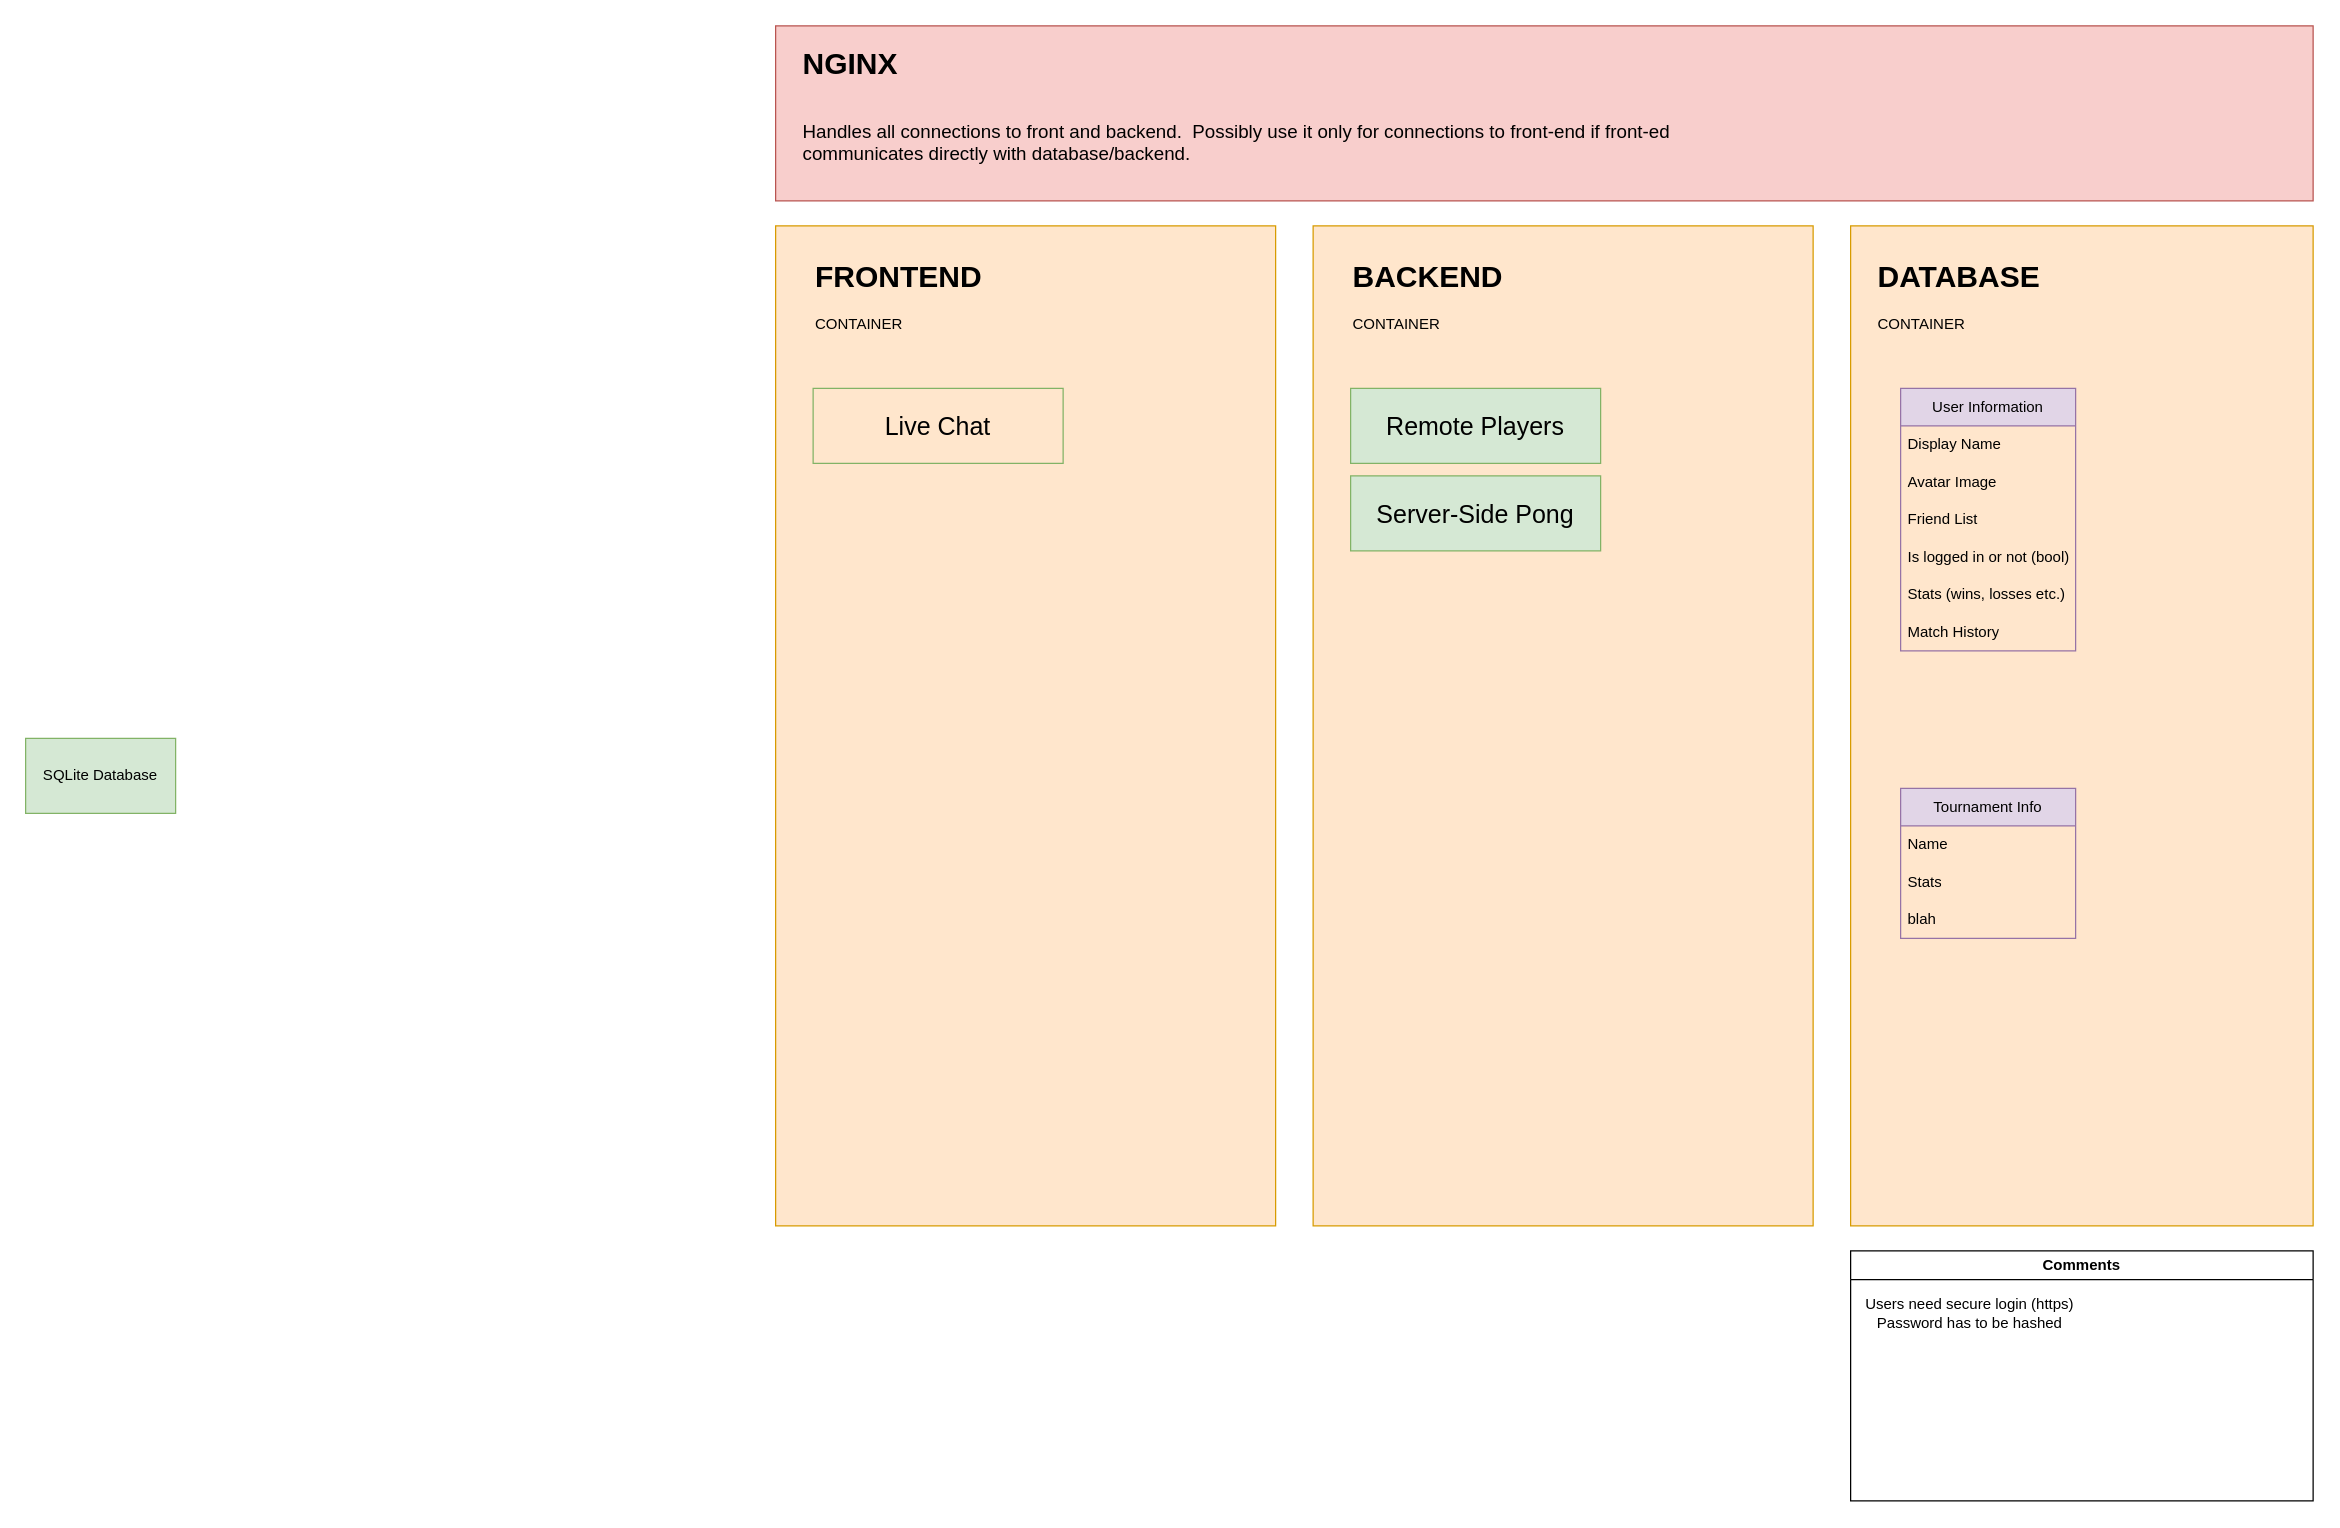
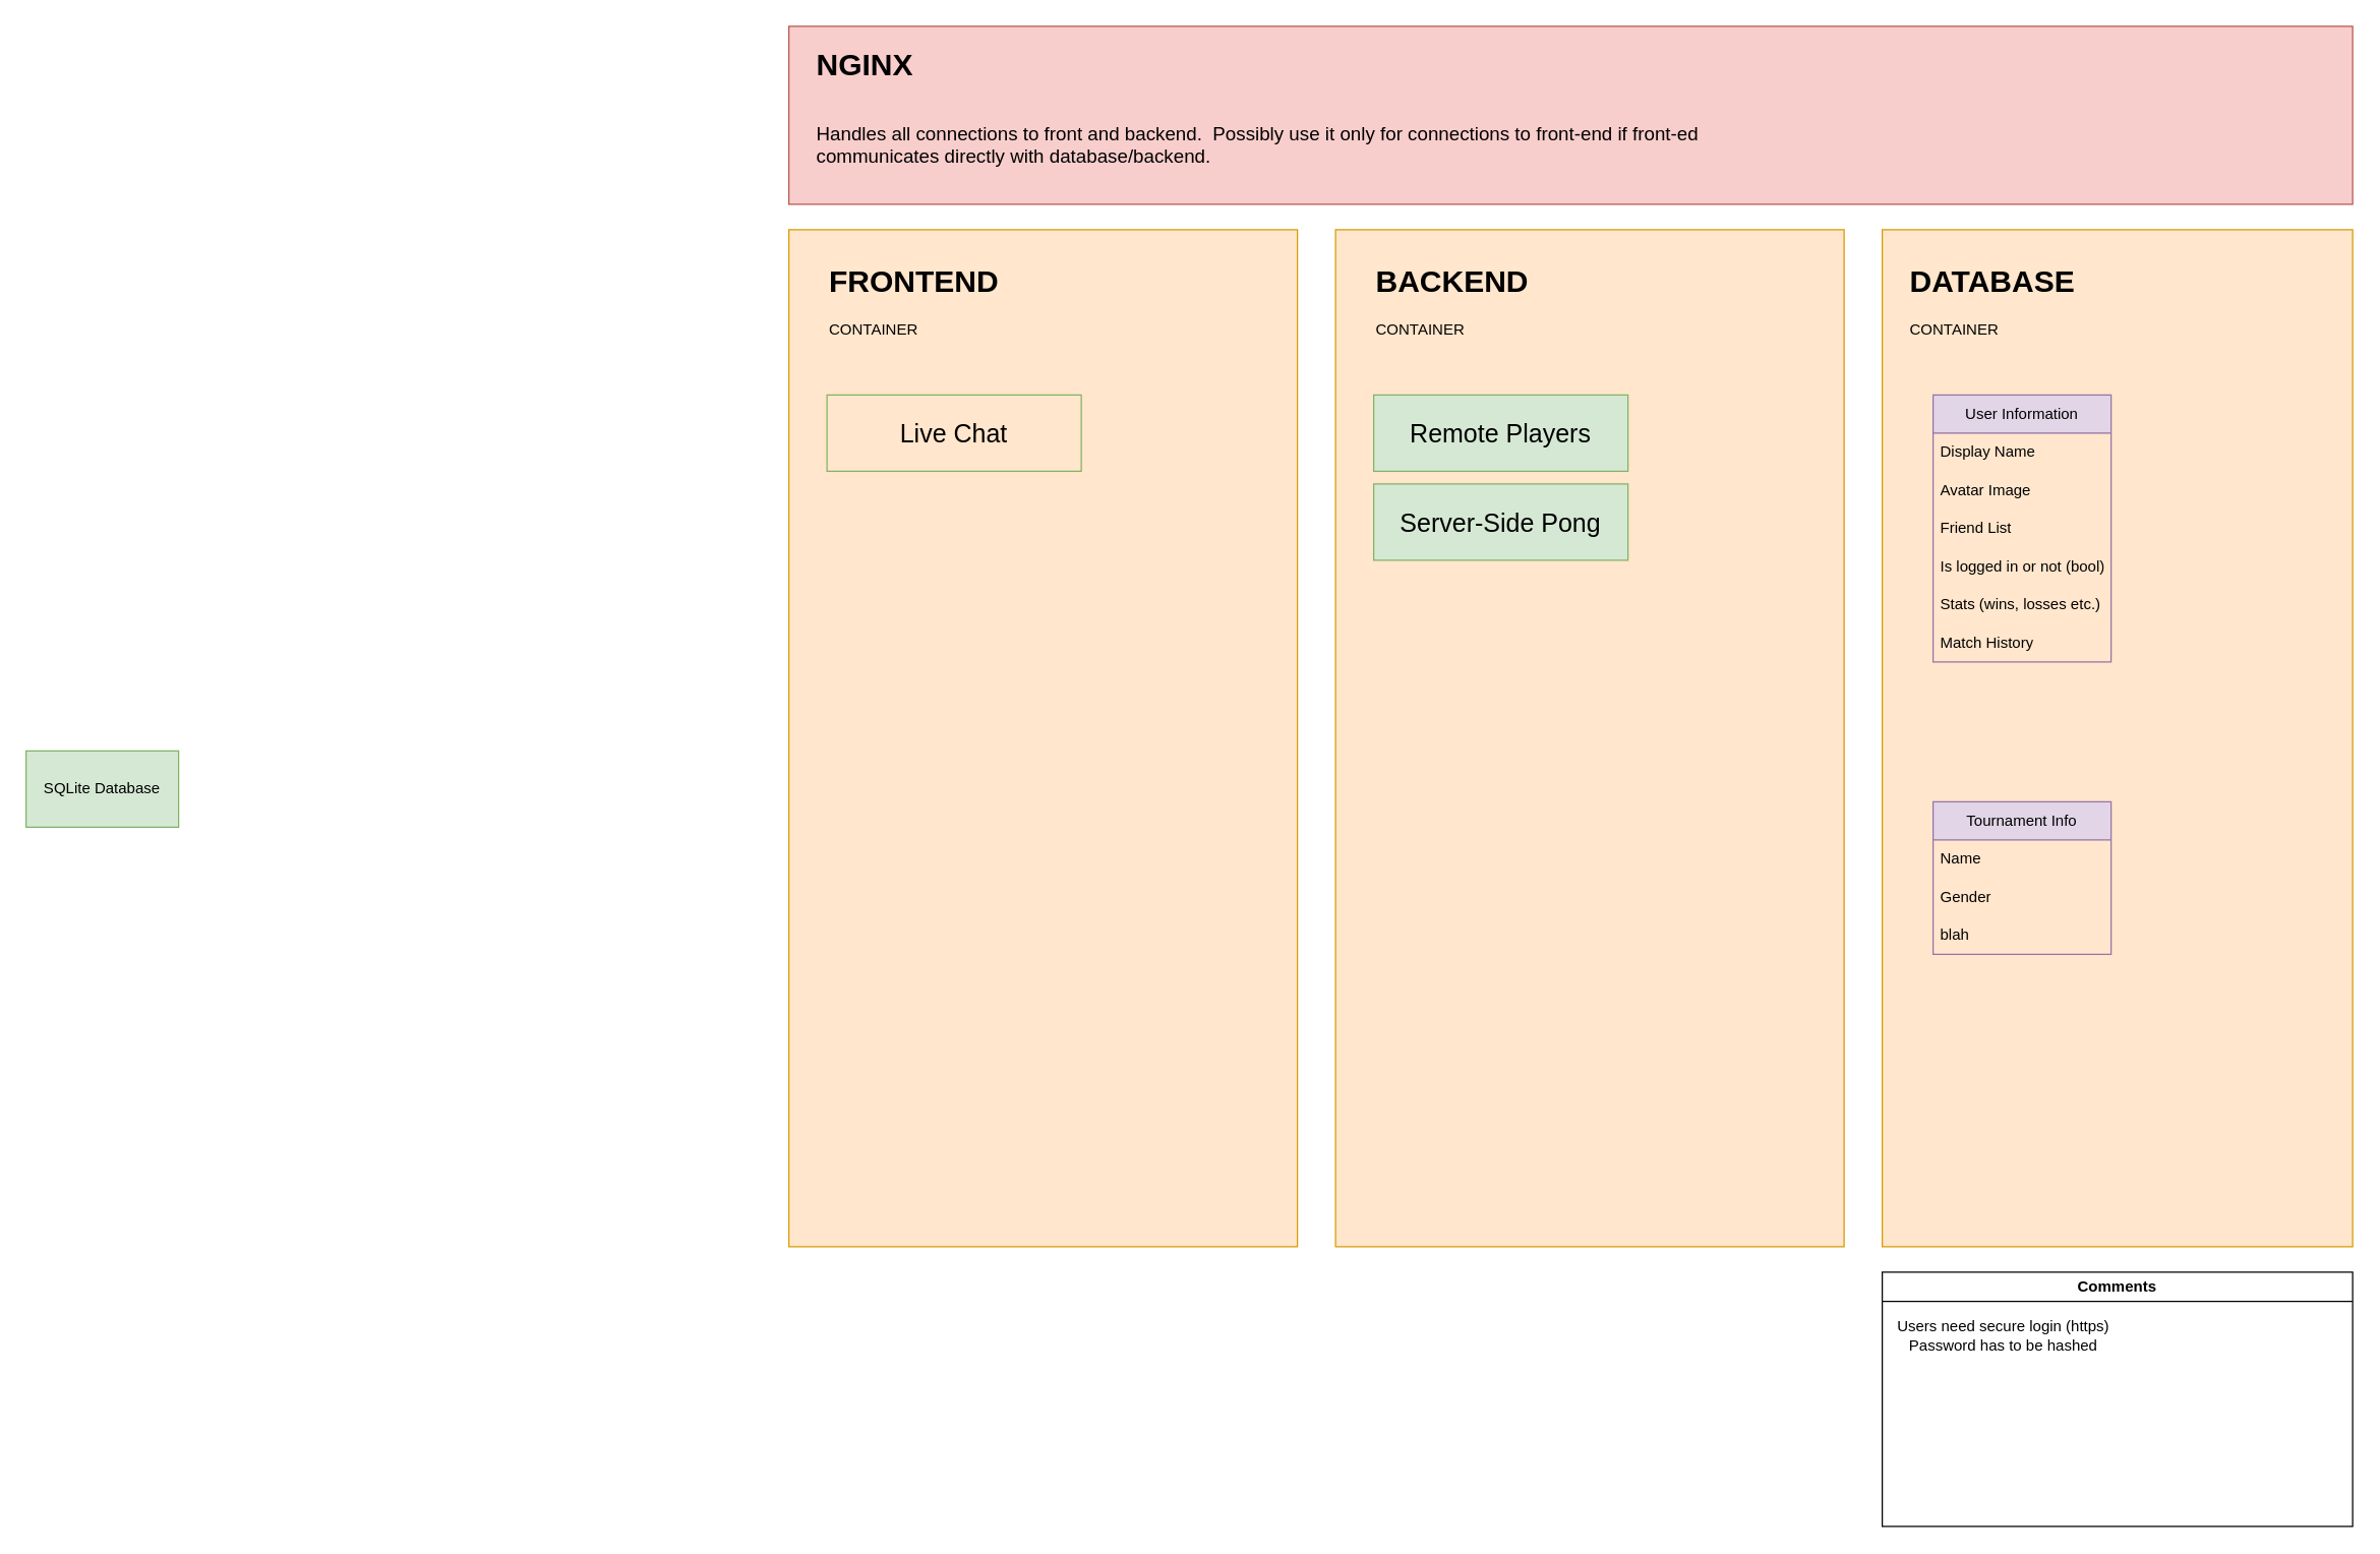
- <mxCell id="22" value="Stats" style="text;strokeColor=none;fillColor=none;align=left;verticalAlign=middle;spacingLeft=4;spacingRight=4;overflow=hidden;points=[[0,0.5],[1,0.5]];portConstraint=eastwest;rotatable=0;whiteSpace=wrap;html=1;" vertex="1" parent="20"><mxGeometry y="60" width="140" height="30" as="geometry" /></mxCell>
+ <mxCell id="22" value="Gender" style="text;strokeColor=none;fillColor=none;align=left;verticalAlign=middle;spacingLeft=4;spacingRight=4;overflow=hidden;points=[[0,0.5],[1,0.5]];portConstraint=eastwest;rotatable=0;whiteSpace=wrap;html=1;" vertex="1" parent="20"><mxGeometry y="60" width="140" height="30" as="geometry" /></mxCell>
